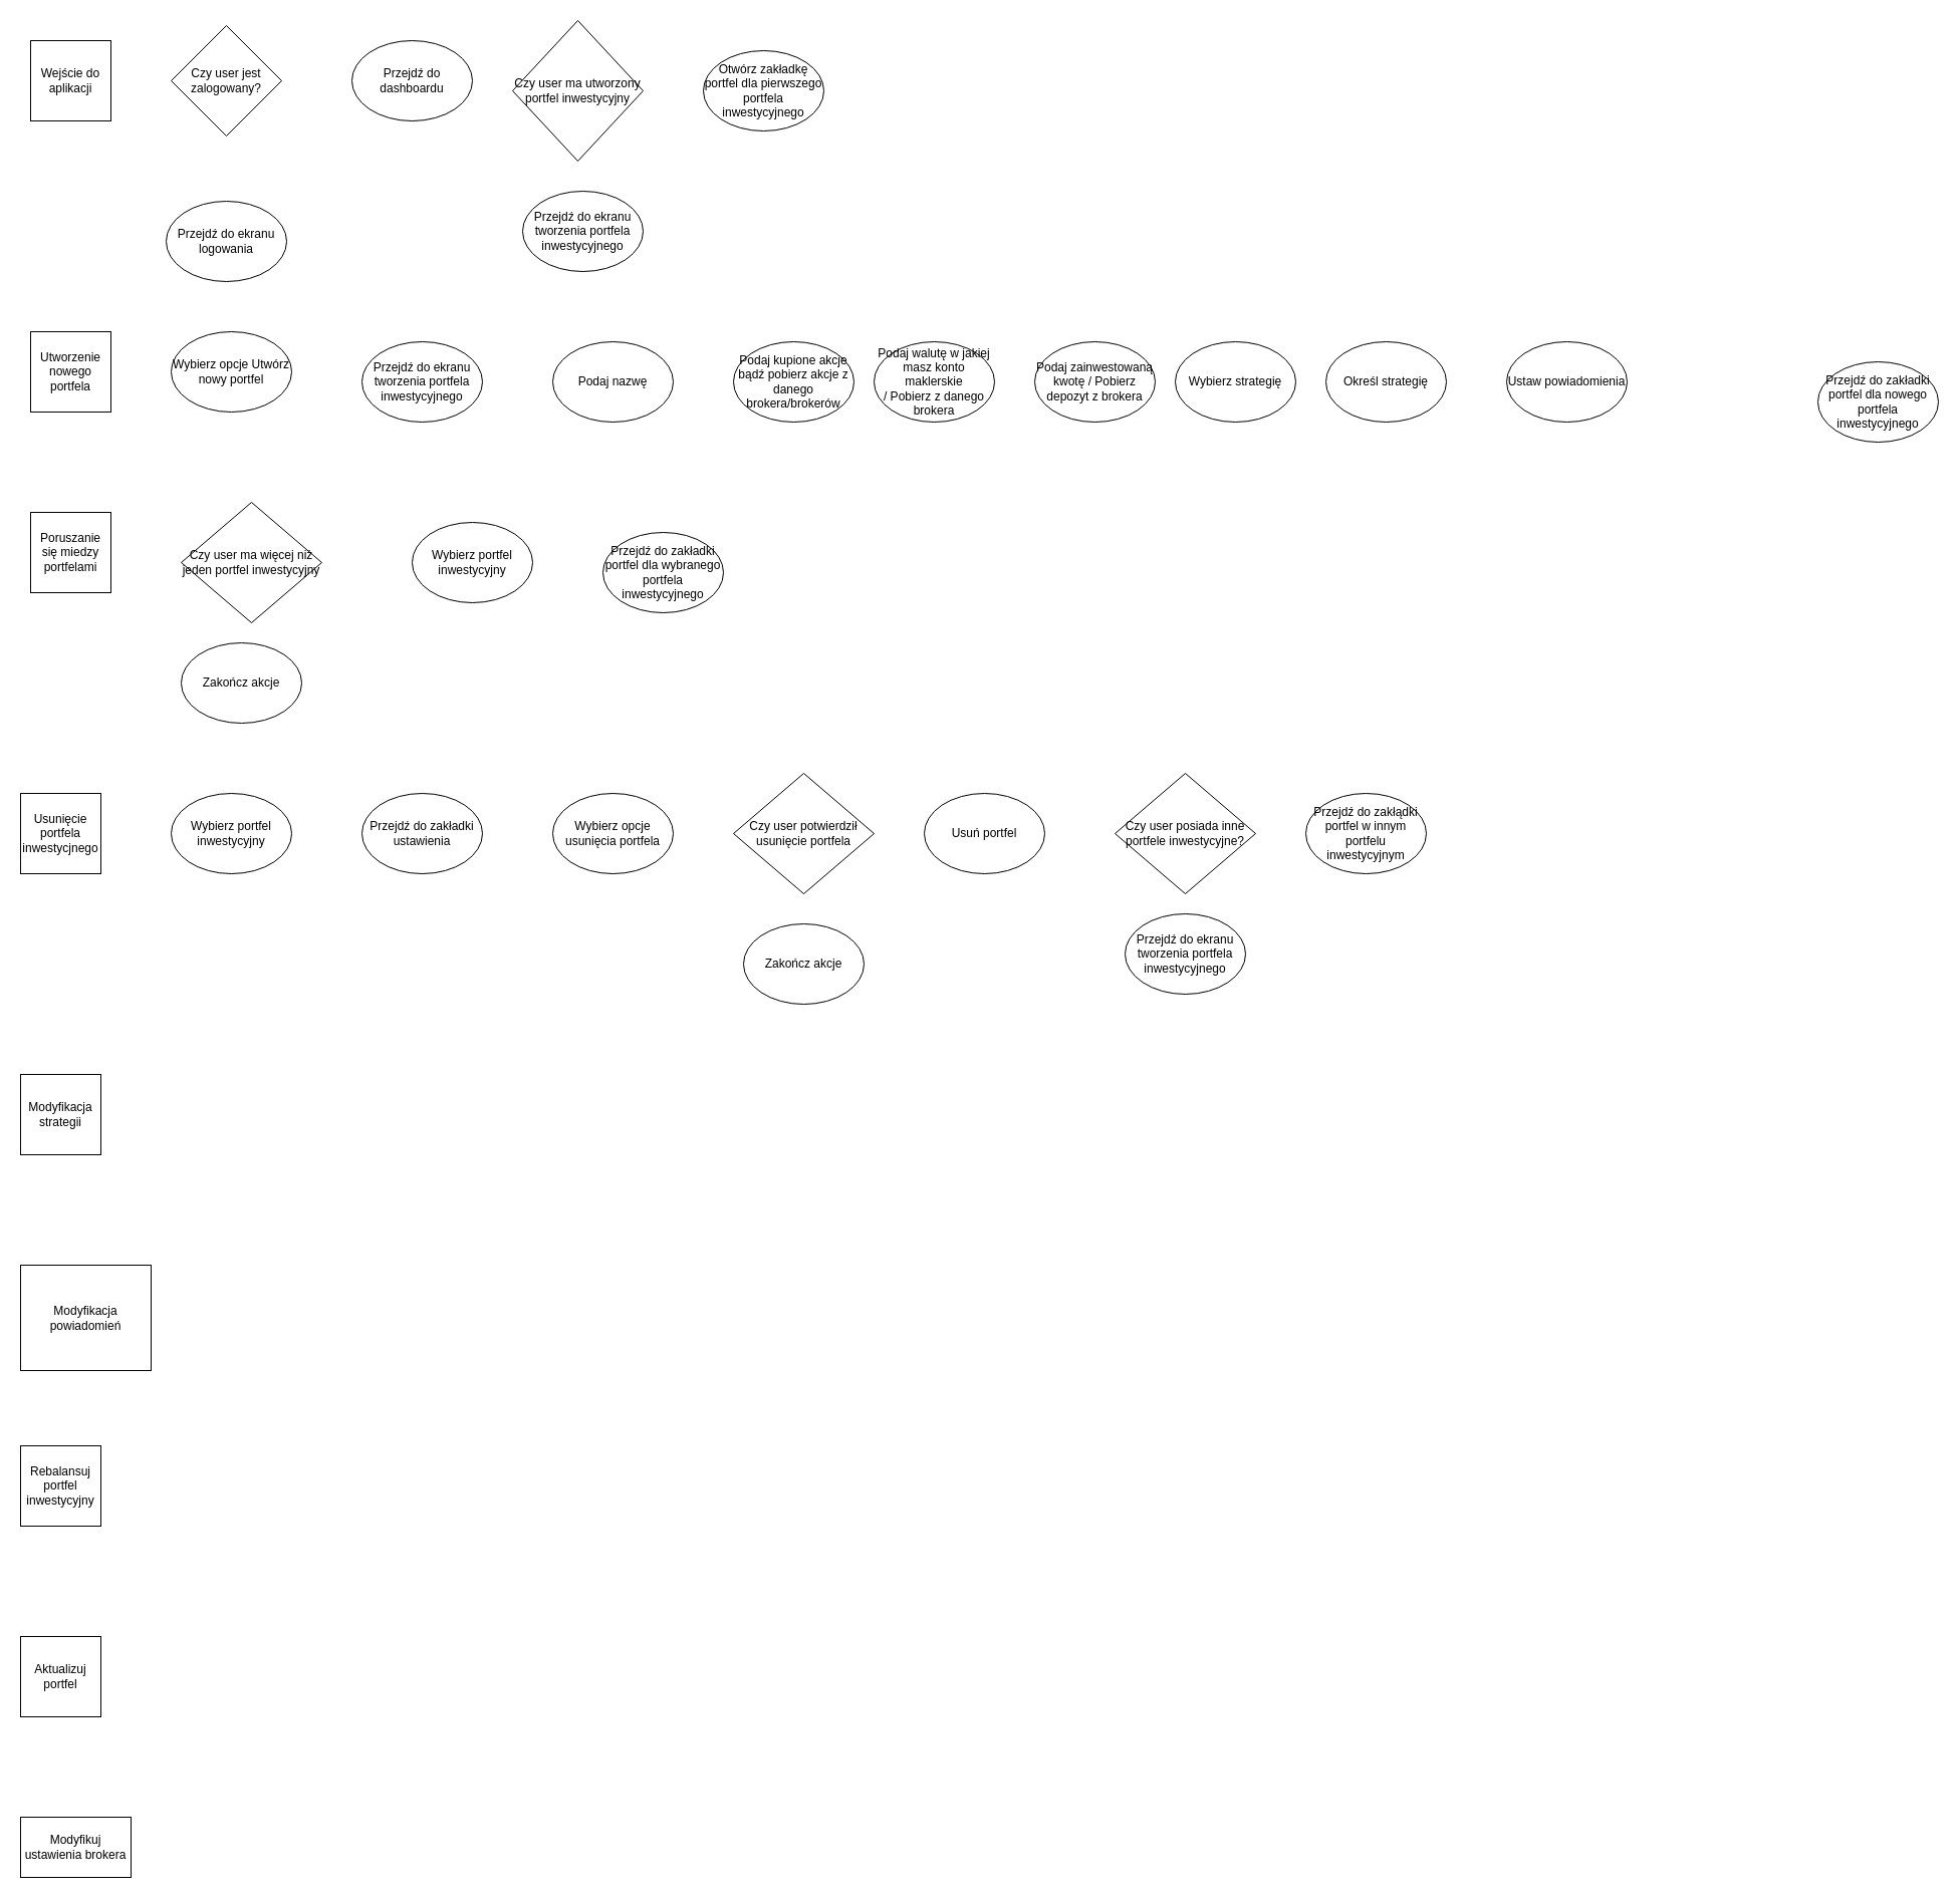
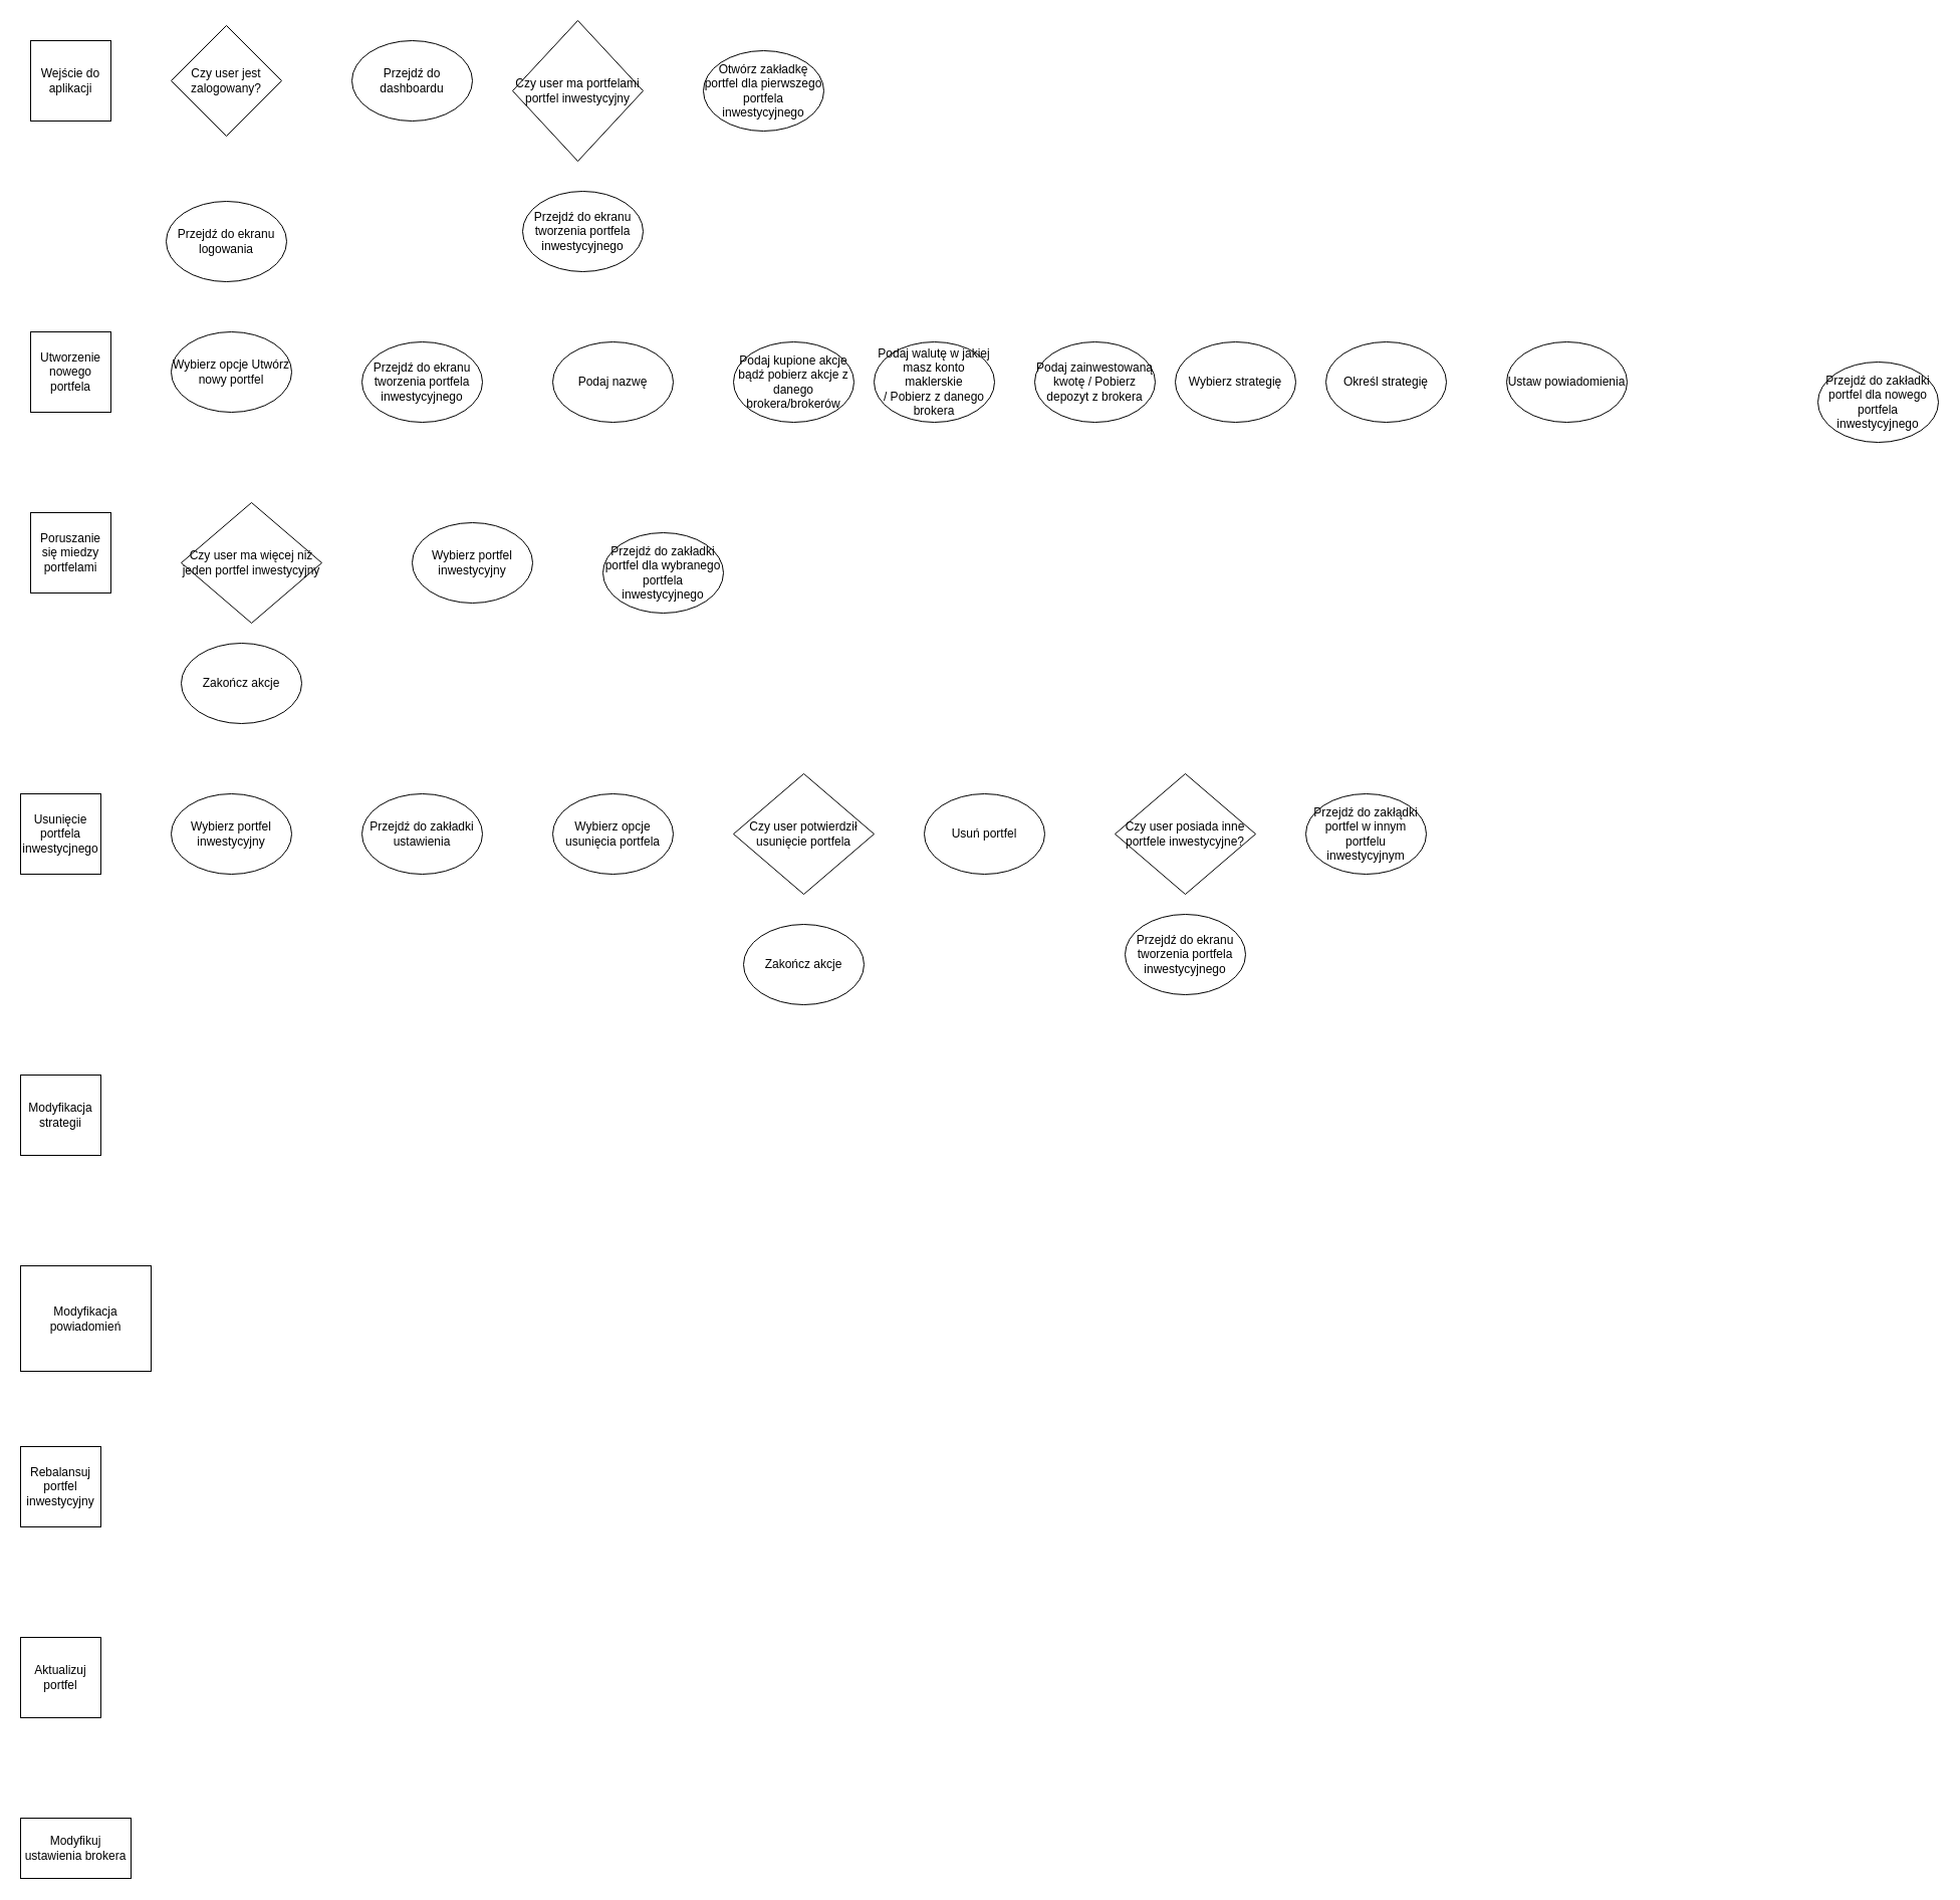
- <mxCell id="6" value="Czy user ma utworzony portfel inwestycyjny" style="rhombus;whiteSpace=wrap;html=1;" parent="1" vertex="1"><mxGeometry x="510" y="20" width="130" height="140" as="geometry" /></mxCell>
+ <mxCell id="6" value="Czy user ma portfelami portfel inwestycyjny" style="rhombus;whiteSpace=wrap;html=1;" parent="1" vertex="1"><mxGeometry x="510" y="20" width="130" height="140" as="geometry" /></mxCell>
